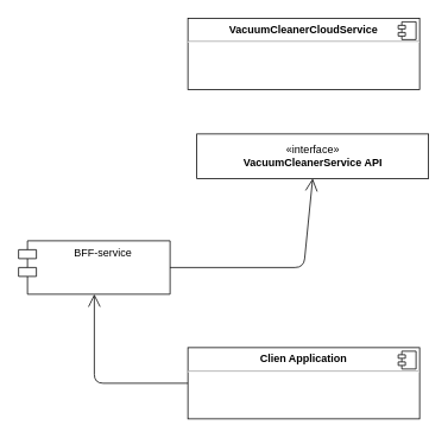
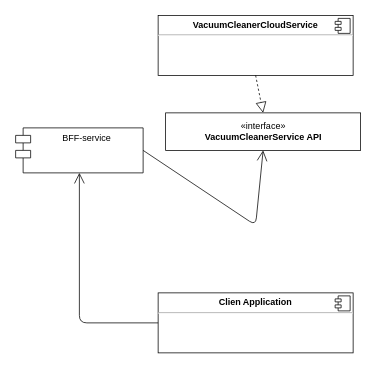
+ <mxCell id="5" value="" style="endArrow=block;dashed=1;endFill=0;endSize=12;html=1;exitX=0.5;exitY=1;exitDx=0;exitDy=0;entryX=0.5;entryY=0;entryDx=0;entryDy=0;" edge="1" parent="1" source="2" target="4"><mxGeometry width="160" relative="1" as="geometry"><mxPoint x="300" y="210" as="sourcePoint" /><mxPoint x="460" y="210" as="targetPoint" /></mxGeometry></mxCell>
- <mxCell id="6" value="BFF-service" style="shape=module;align=left;spacingLeft=20;align=center;verticalAlign=top;" vertex="1" parent="1"><mxGeometry x="20" y="270" width="170" height="60" as="geometry" /></mxCell>
+ <mxCell id="6" value="BFF-service" style="shape=module;align=left;spacingLeft=20;align=center;verticalAlign=top;" vertex="1" parent="1"><mxGeometry x="20" y="170" width="170" height="60" as="geometry" /></mxCell>
